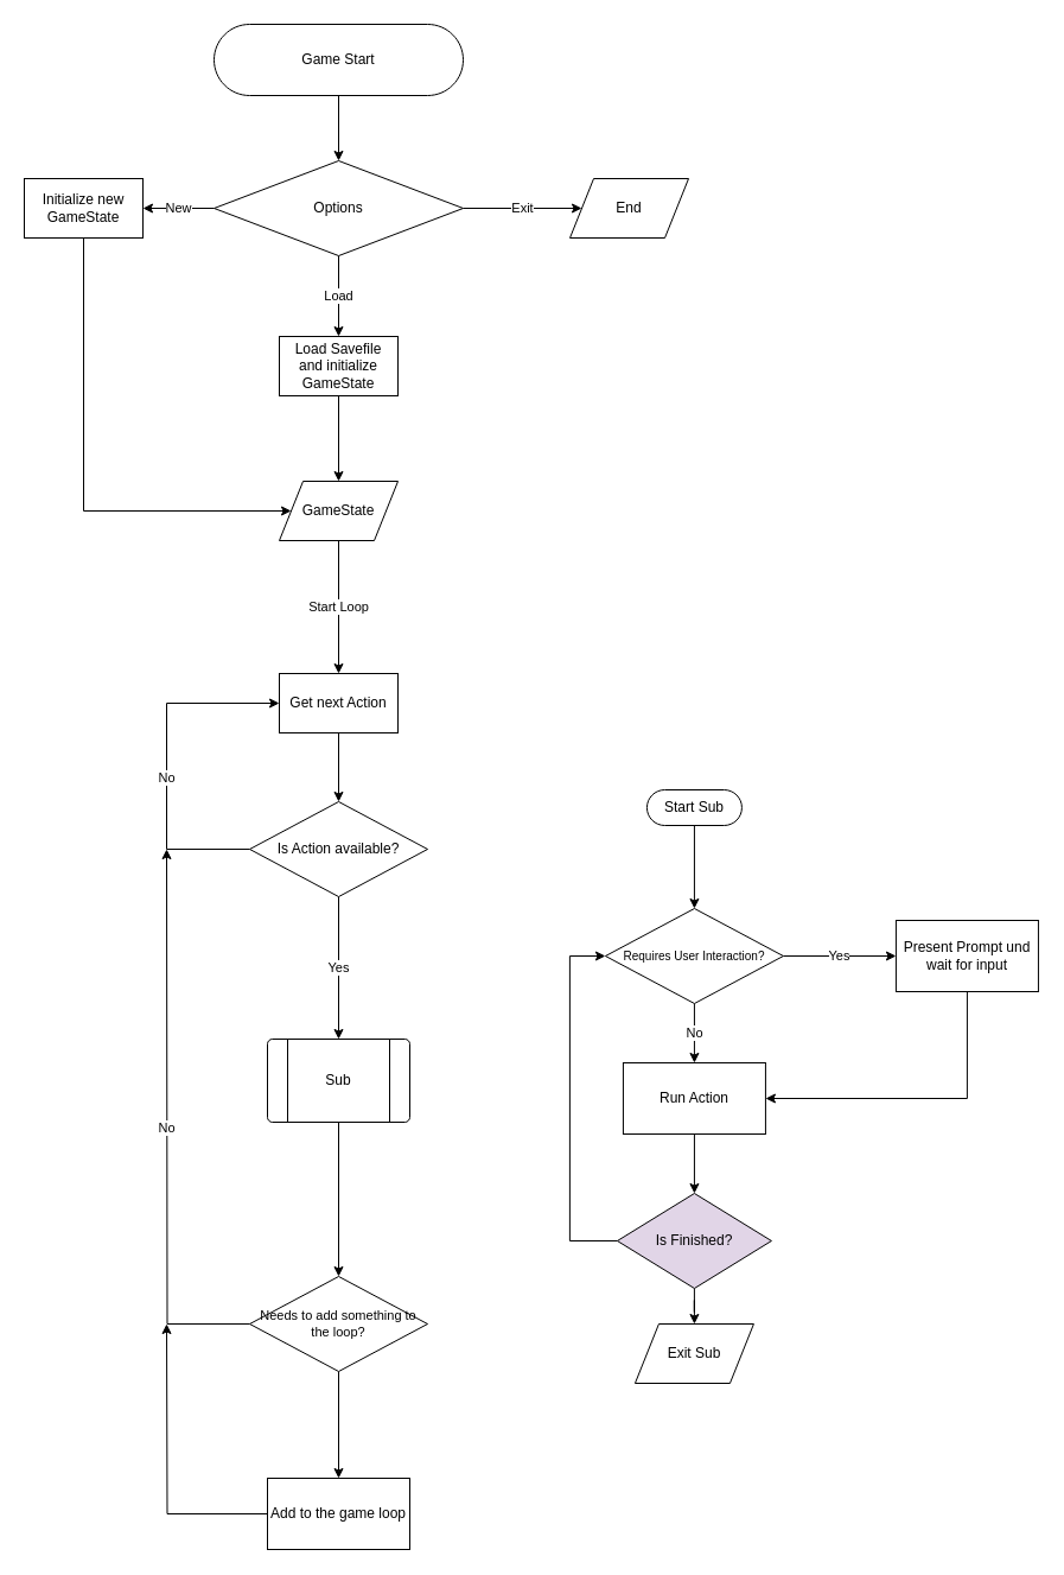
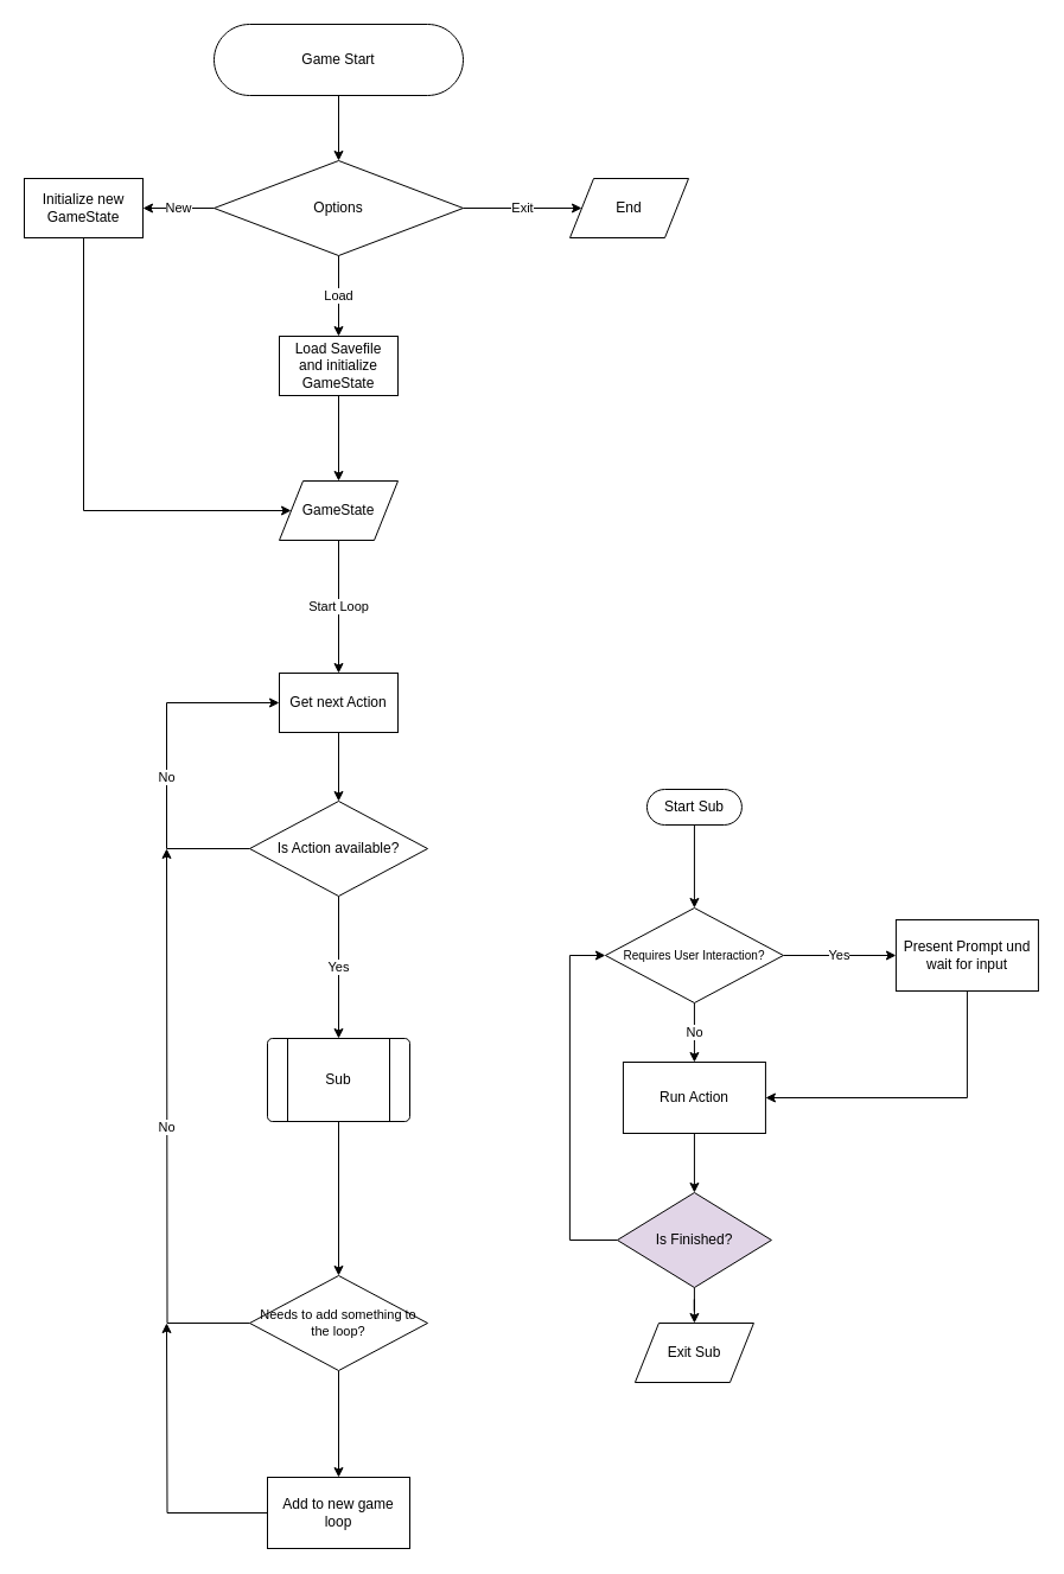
- <mxCell id="32" value="Add to the game loop" style="whiteSpace=wrap;html=1;fontSize=12;dashed=0;" vertex="1" parent="1"><mxGeometry x="225" y="1245" width="120" height="60" as="geometry" /></mxCell>
+ <mxCell id="32" value="Add to new game loop" style="whiteSpace=wrap;html=1;fontSize=12;dashed=0;" vertex="1" parent="1"><mxGeometry x="225" y="1245" width="120" height="60" as="geometry" /></mxCell>
